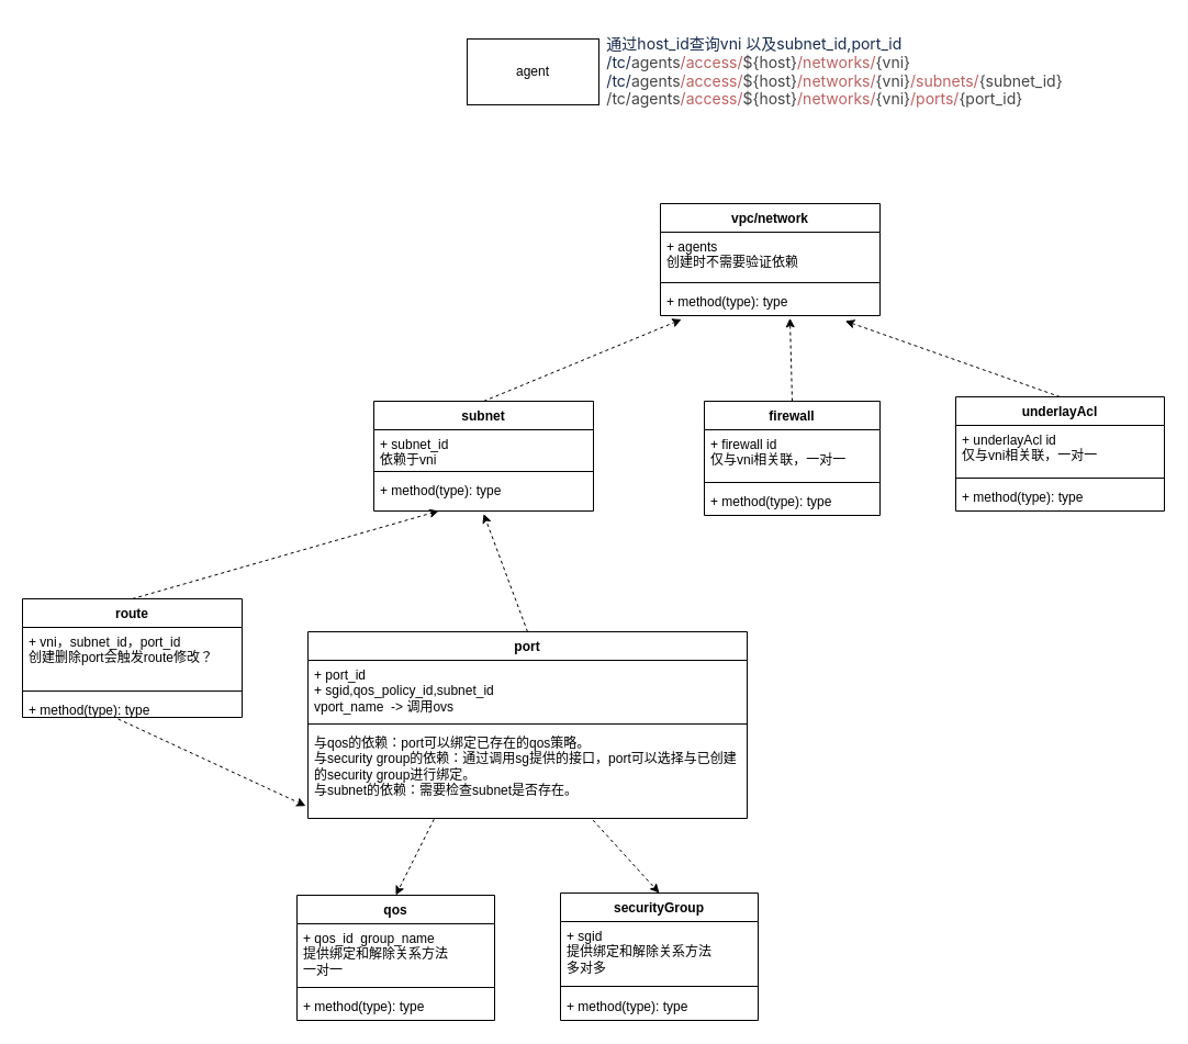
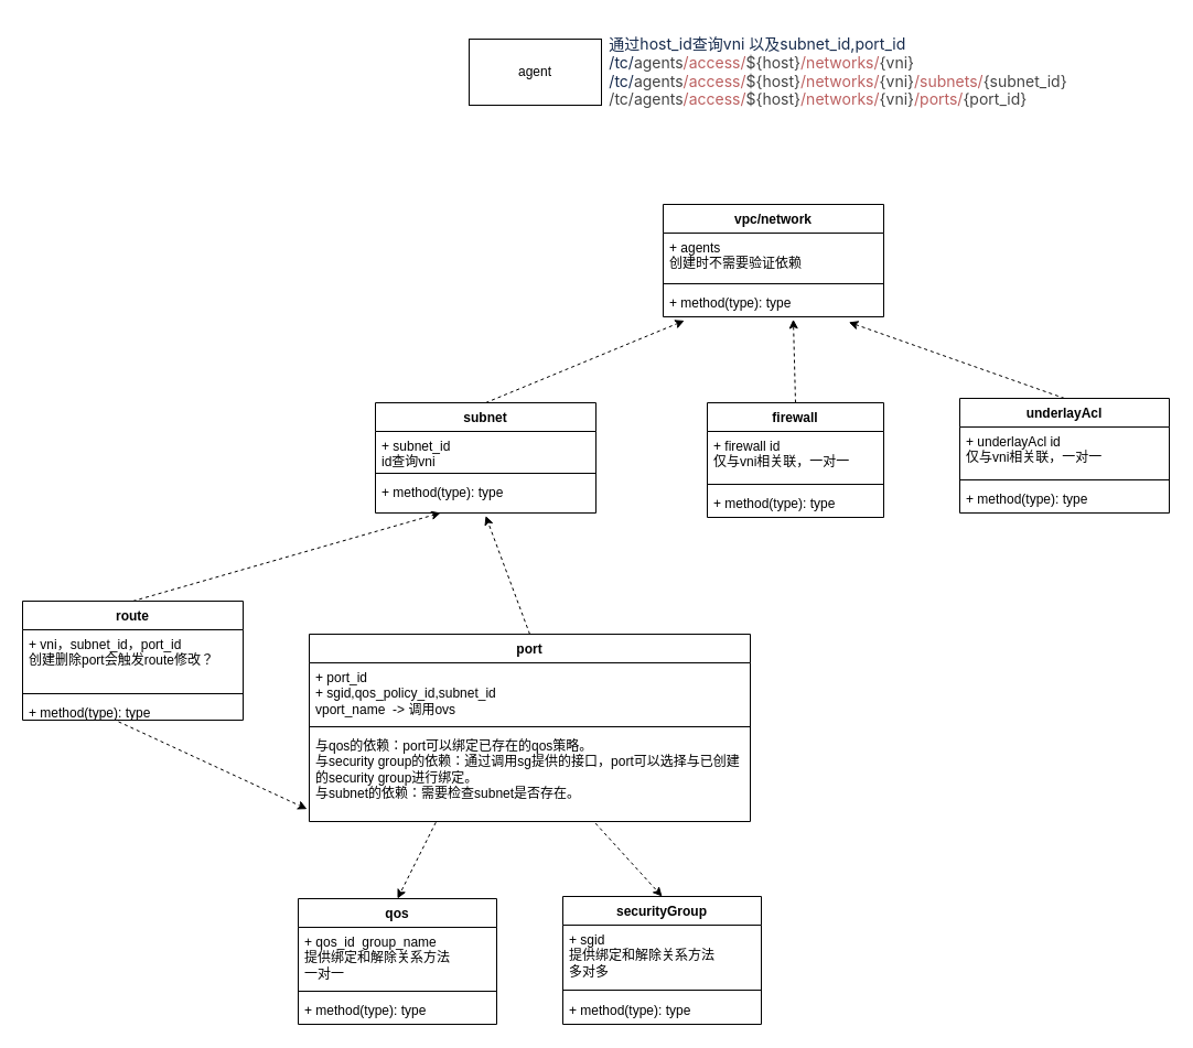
- <mxCell id="10" value="+ subnet_id&lt;br&gt;依赖于vni" style="text;strokeColor=none;fillColor=none;align=left;verticalAlign=top;spacingLeft=4;spacingRight=4;overflow=hidden;rotatable=0;points=[[0,0.5],[1,0.5]];portConstraint=eastwest;whiteSpace=wrap;html=1;" parent="9" vertex="1"><mxGeometry y="26" width="200" height="34" as="geometry" /></mxCell>
+ <mxCell id="10" value="+ subnet_id&lt;br&gt;id查询vni" style="text;strokeColor=none;fillColor=none;align=left;verticalAlign=top;spacingLeft=4;spacingRight=4;overflow=hidden;rotatable=0;points=[[0,0.5],[1,0.5]];portConstraint=eastwest;whiteSpace=wrap;html=1;" parent="9" vertex="1"><mxGeometry y="26" width="200" height="34" as="geometry" /></mxCell>
